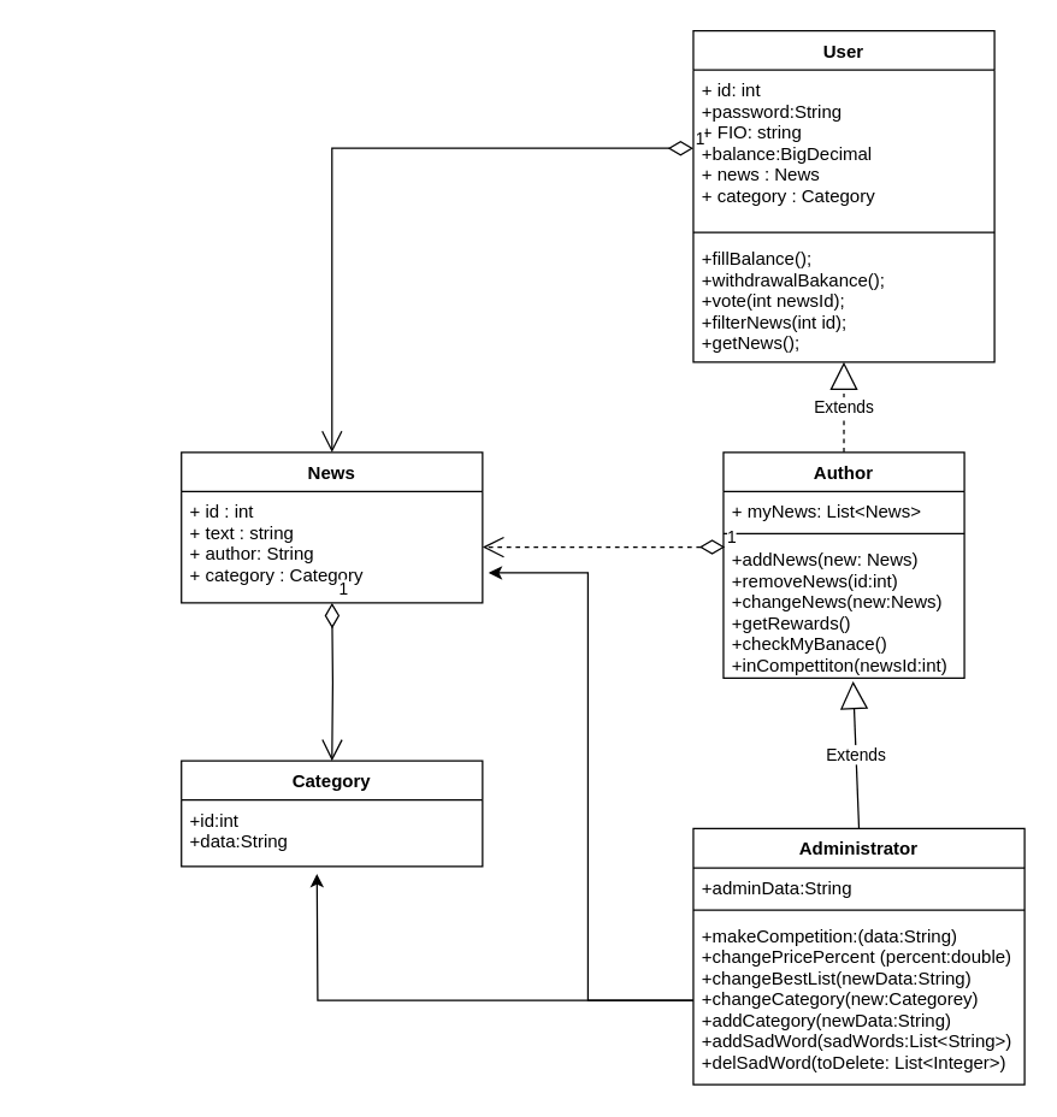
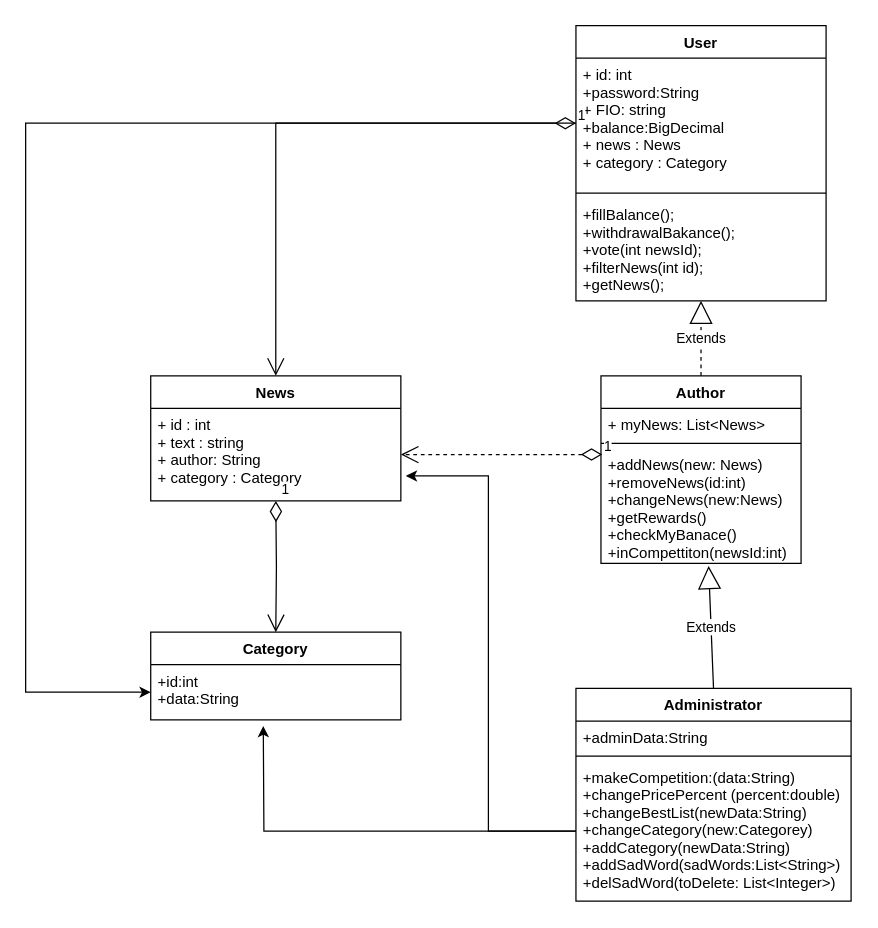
+ <mxCell id="25" style="edgeStyle=orthogonalEdgeStyle;rounded=0;orthogonalLoop=1;jettySize=auto;html=1;entryX=0;entryY=0.5;entryDx=0;entryDy=0;" edge="1" parent="1" source="3" target="19"><mxGeometry relative="1" as="geometry"><Array as="points"><mxPoint x="20" y="98" /><mxPoint x="20" y="553" /></Array></mxGeometry></mxCell>
